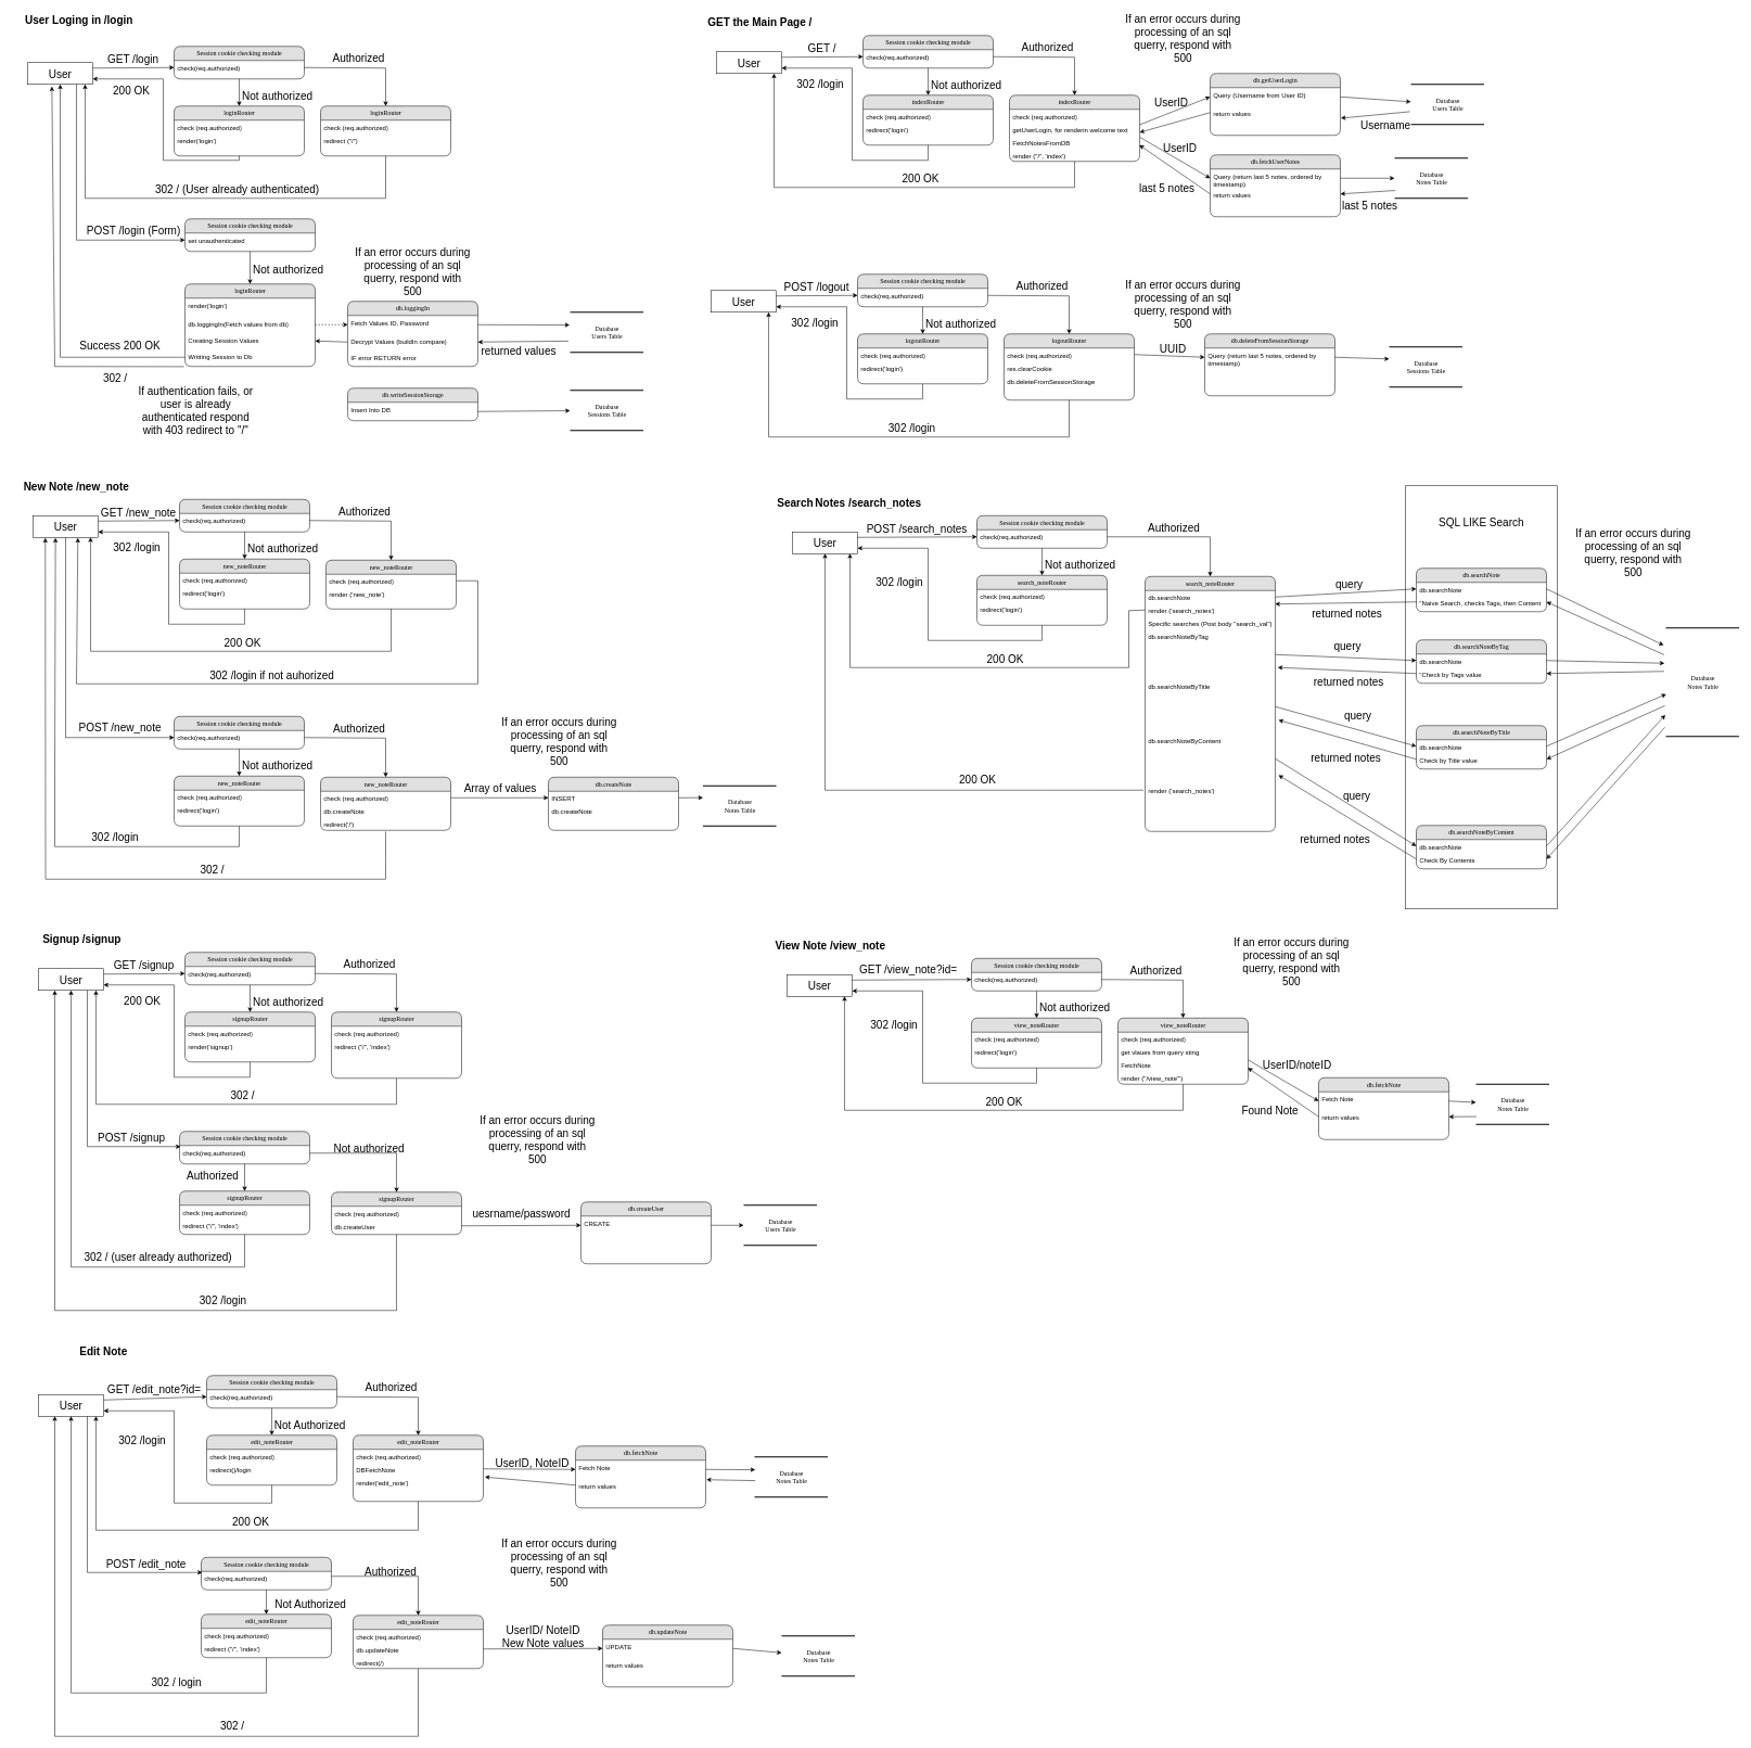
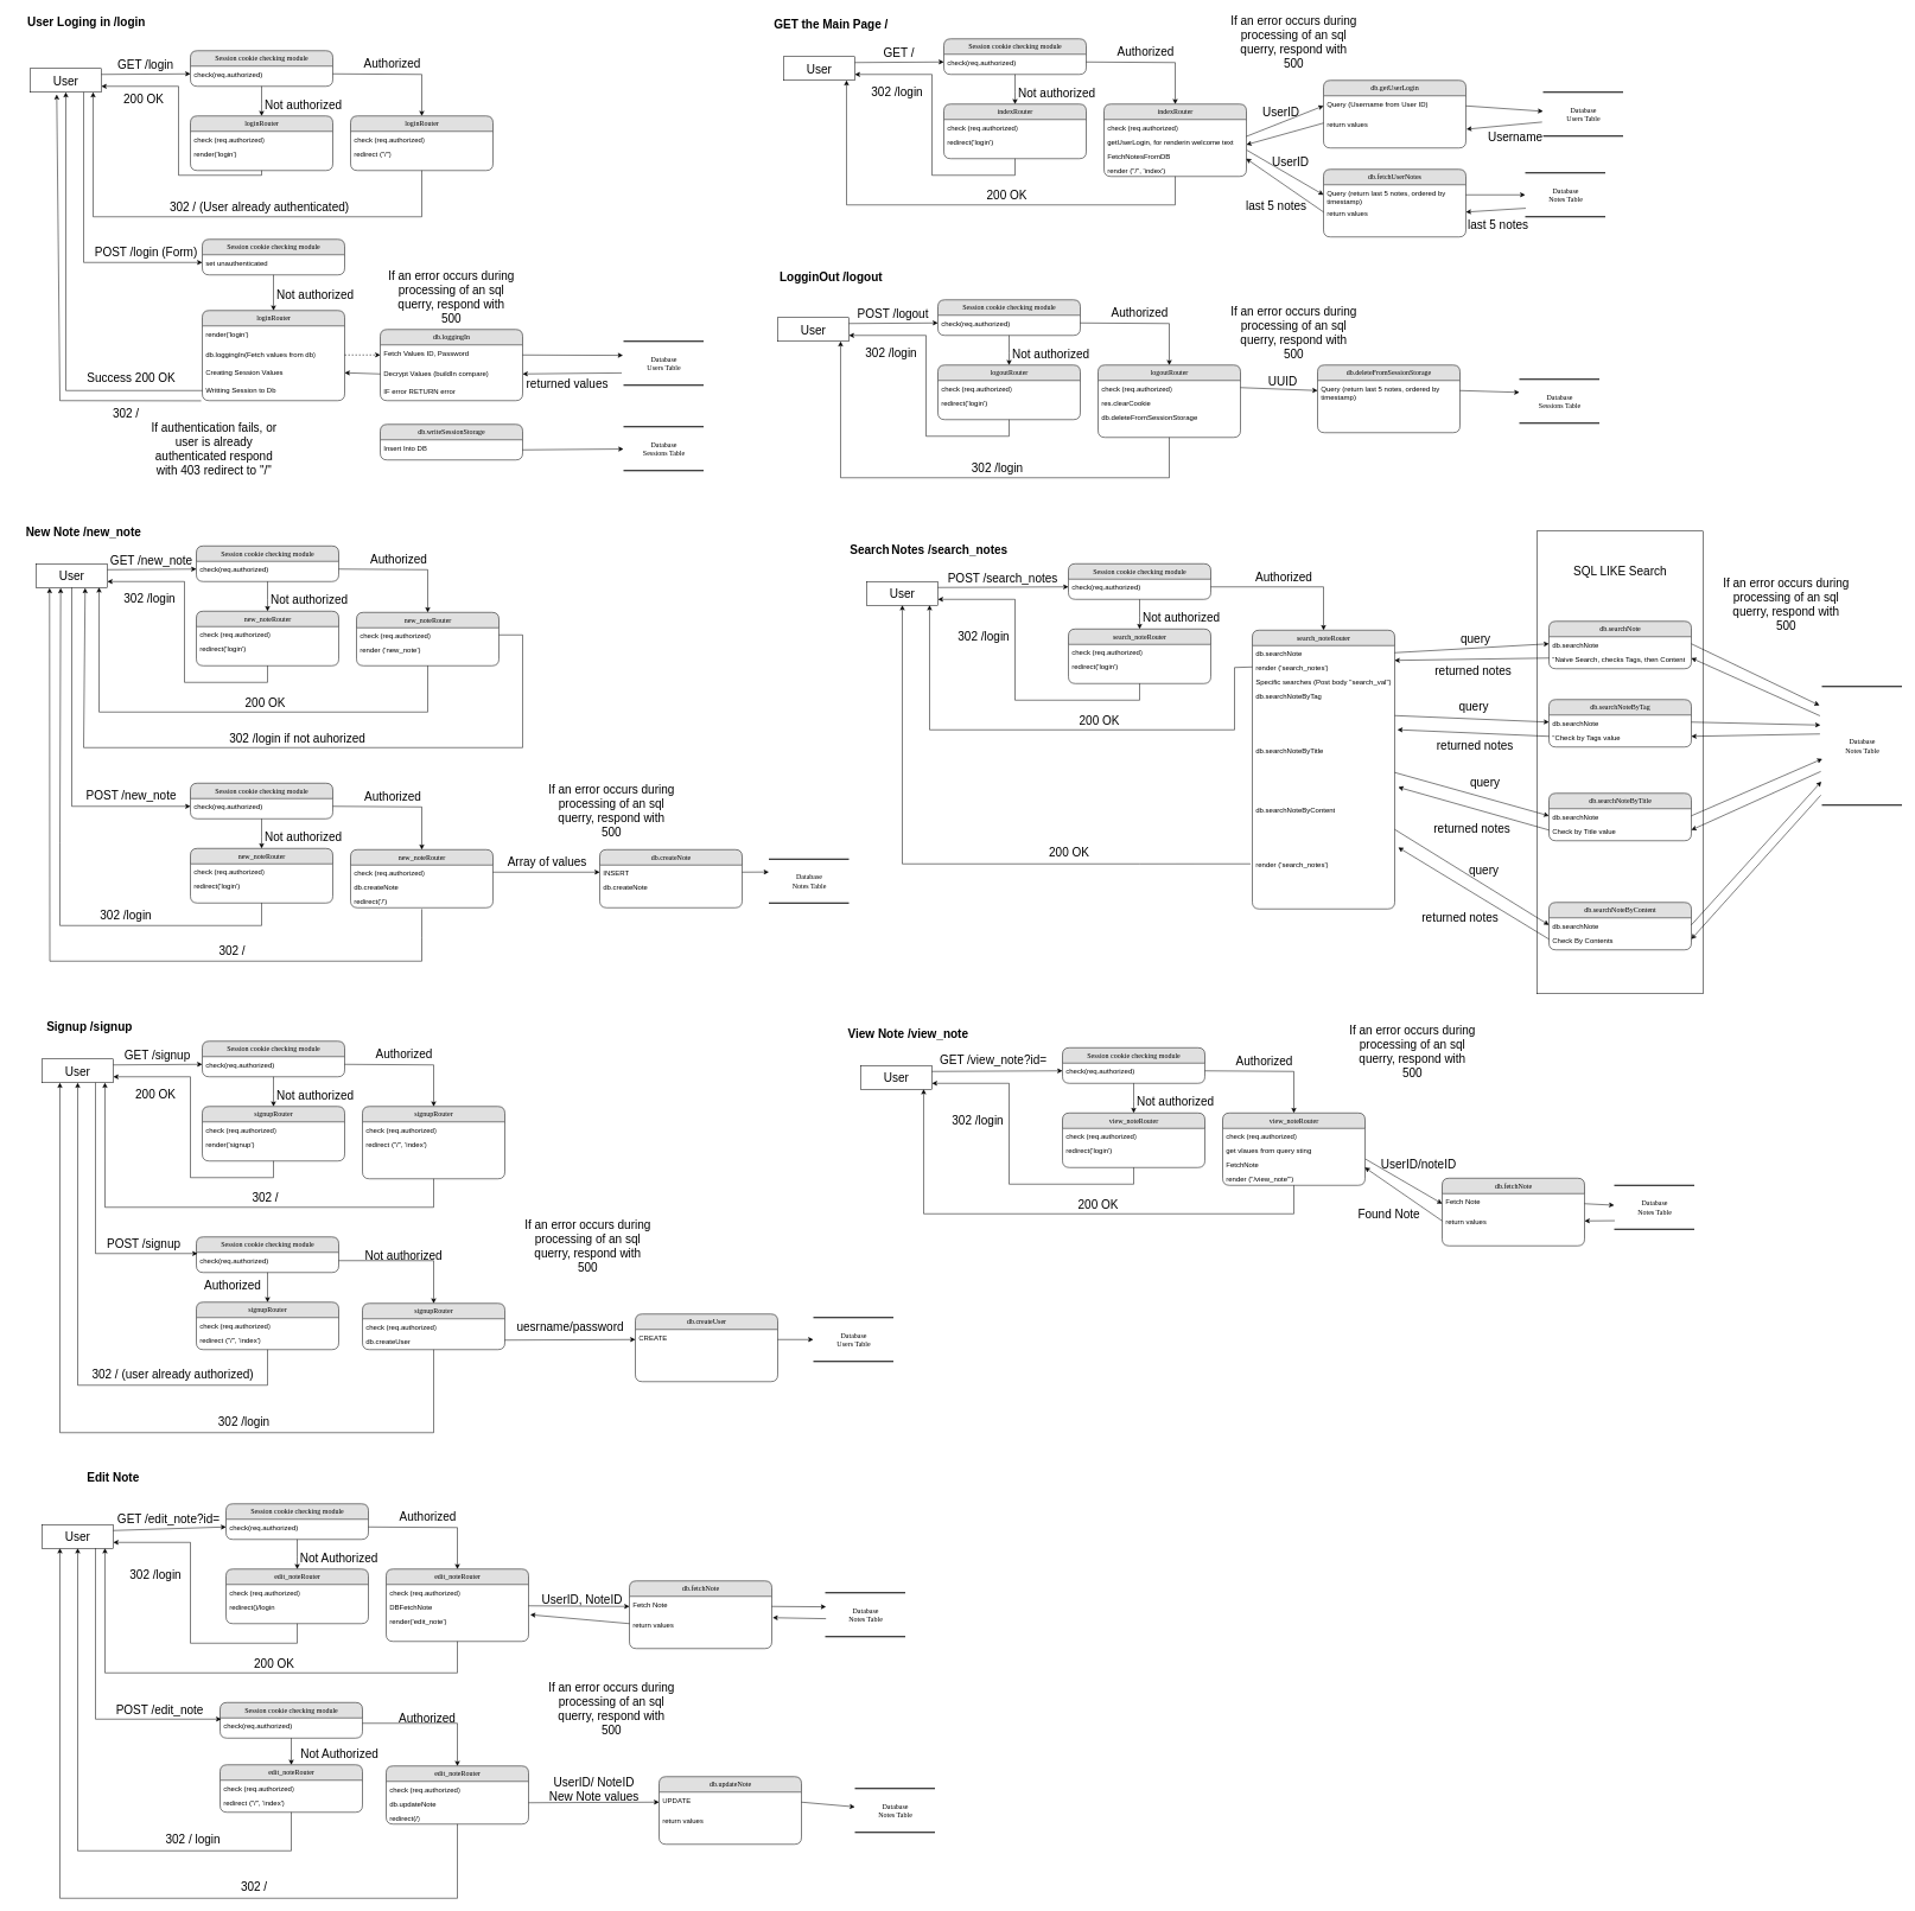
+ <mxCell id="87" value="&lt;font style=&quot;font-size: 20px;&quot;&gt;LogginOut /logout&lt;/font&gt;" style="text;html=1;strokeColor=none;fillColor=none;align=center;verticalAlign=middle;whiteSpace=wrap;rounded=0;fontStyle=1" vertex="1" parent="1"><mxGeometry x="1290" y="451" width="220" height="30" as="geometry" /></mxCell>
